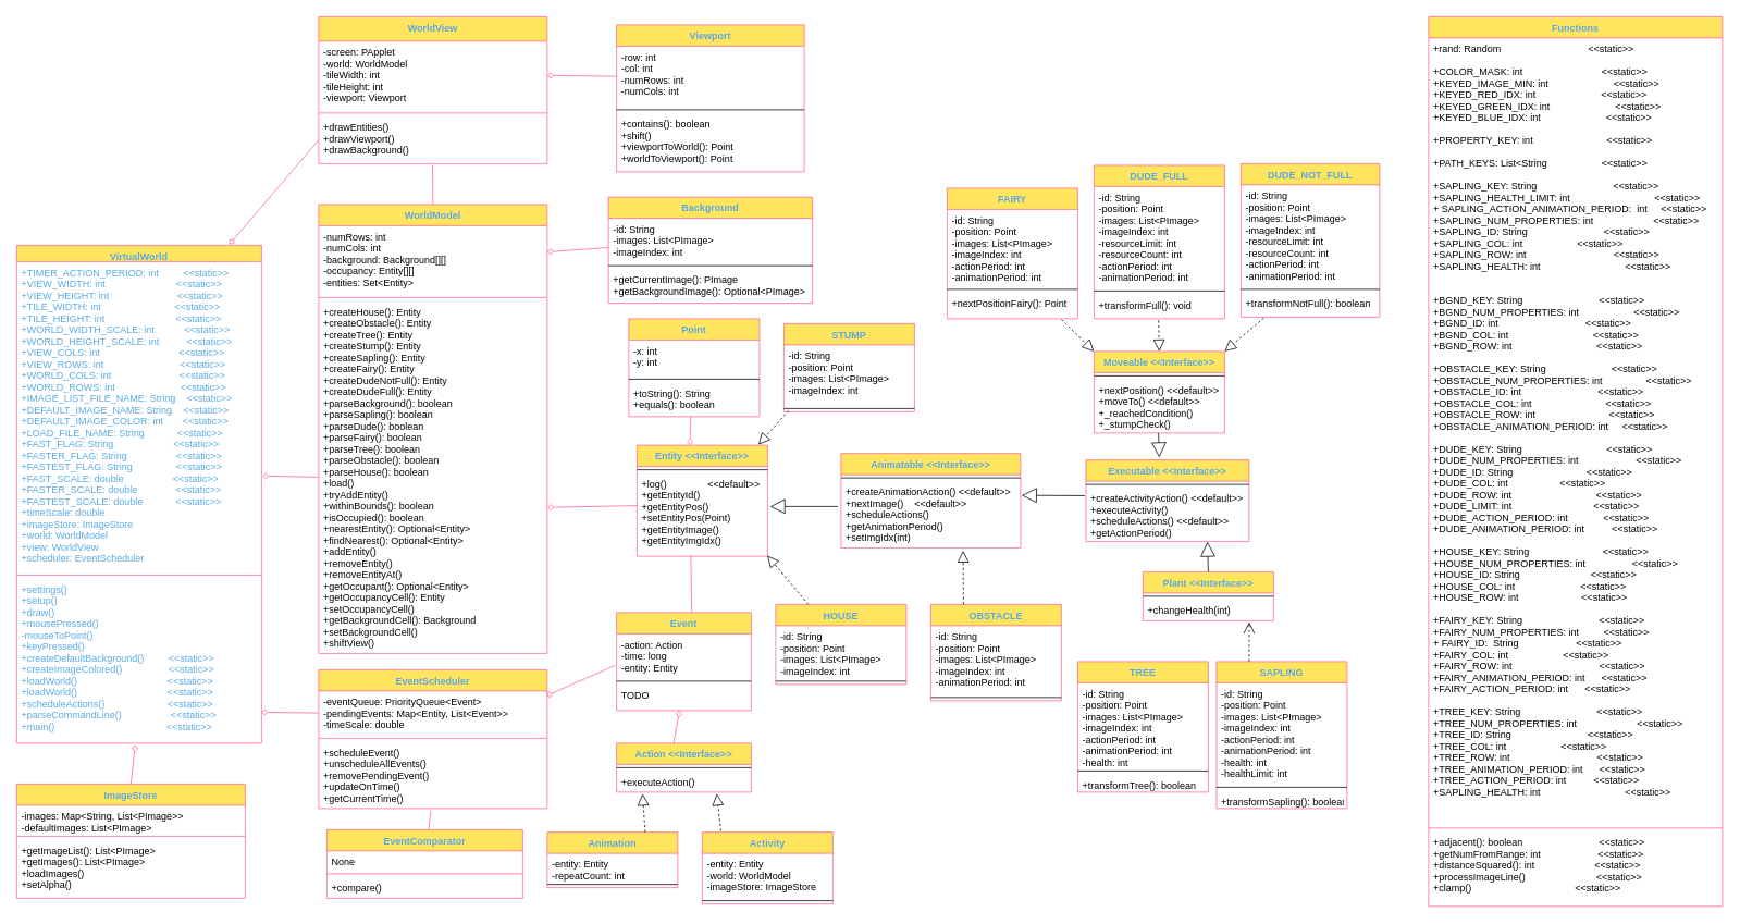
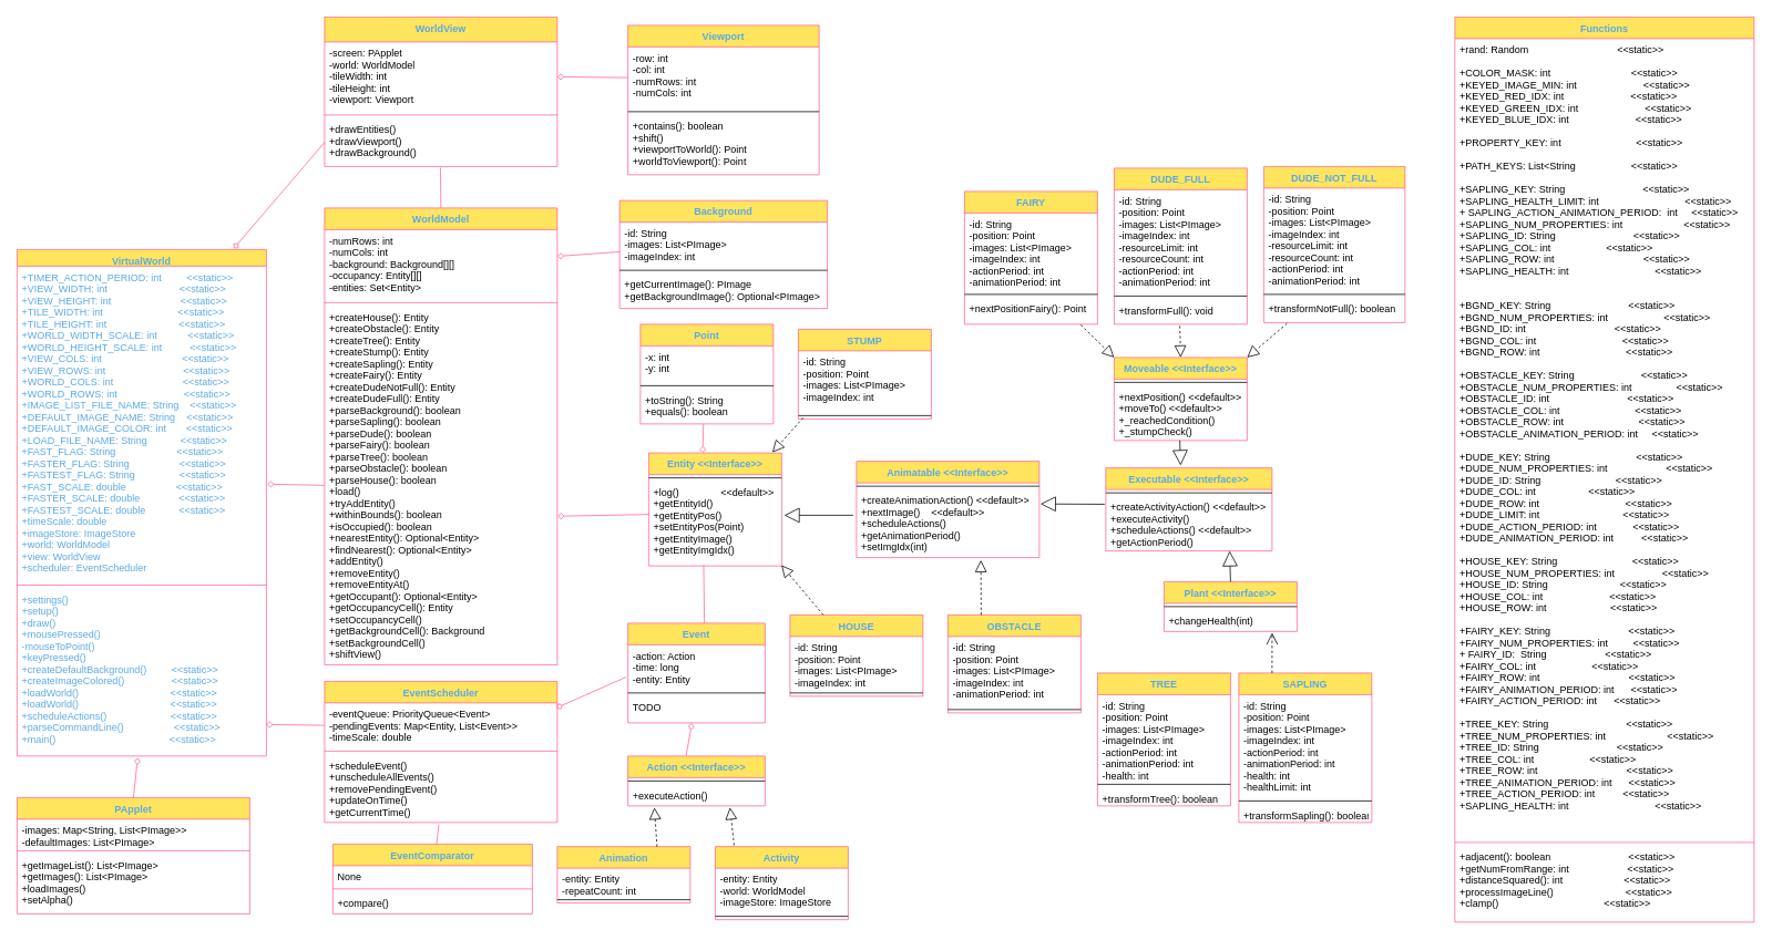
- <mxCell id="26" value="ImageStore" style="swimlane;fontStyle=1;align=center;verticalAlign=top;childLayout=stackLayout;horizontal=1;startSize=26;horizontalStack=0;resizeParent=1;resizeParentMax=0;resizeLast=0;collapsible=1;marginBottom=0;hachureGap=4;pointerEvents=0;sketch=0;fontColor=#5AA9E6;strokeColor=#FF6392;fillColor=#FFE45E;" parent="1" vertex="1"><mxGeometry x="20" y="960" width="280" height="140" as="geometry" /></mxCell>
+ <mxCell id="26" value="PApplet" style="swimlane;fontStyle=1;align=center;verticalAlign=top;childLayout=stackLayout;horizontal=1;startSize=26;horizontalStack=0;resizeParent=1;resizeParentMax=0;resizeLast=0;collapsible=1;marginBottom=0;hachureGap=4;pointerEvents=0;sketch=0;fontColor=#5AA9E6;strokeColor=#FF6392;fillColor=#FFE45E;" parent="1" vertex="1"><mxGeometry x="20" y="960" width="280" height="140" as="geometry" /></mxCell>
